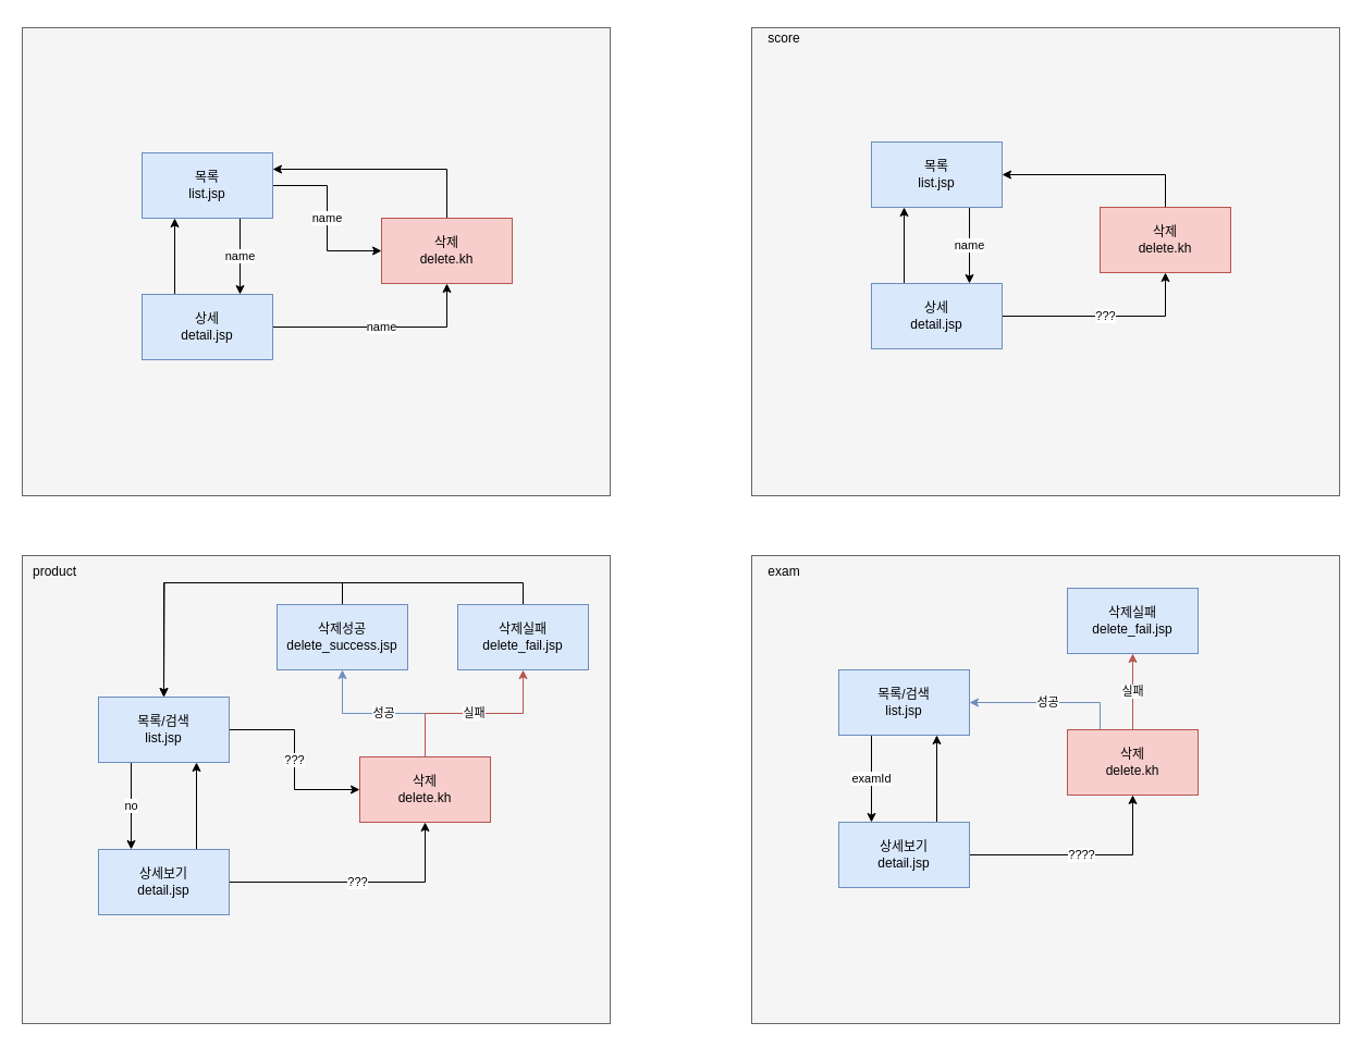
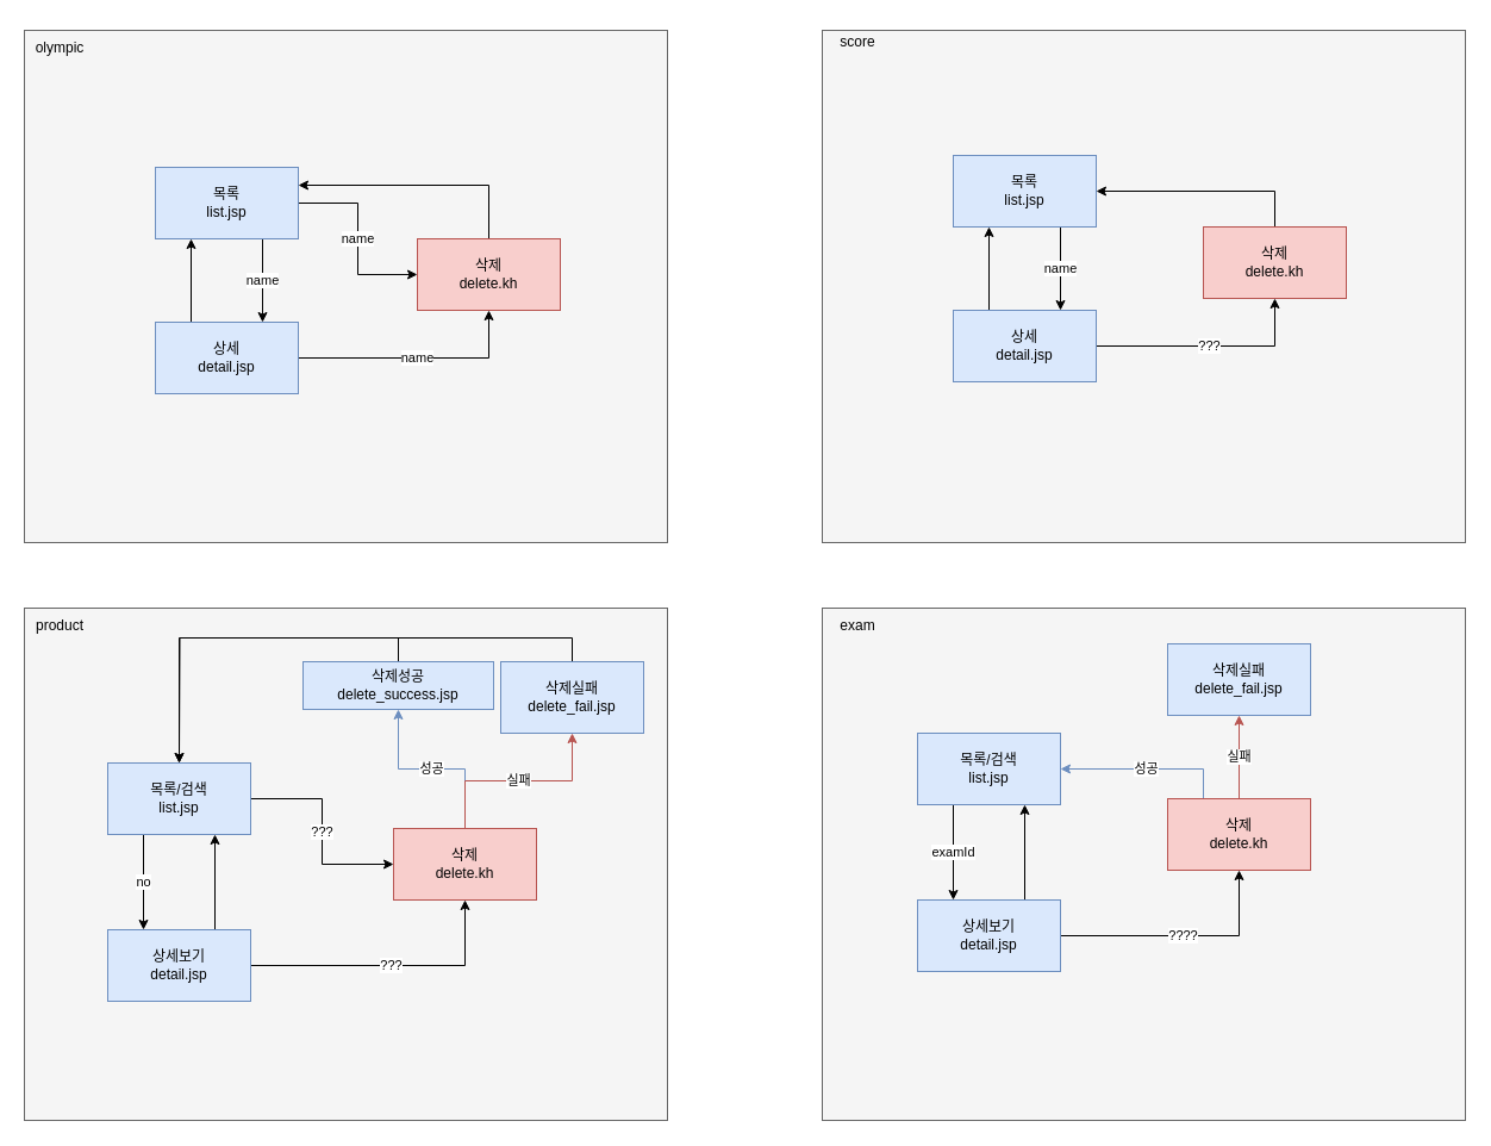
+ <mxCell id="9" value="olympic" style="text;html=1;strokeColor=none;fillColor=none;align=center;verticalAlign=middle;whiteSpace=wrap;rounded=0;" parent="1" vertex="1"><mxGeometry x="20" y="25" width="60" height="30" as="geometry" /></mxCell>
- <mxCell id="40" value="삭제성공&lt;br&gt;delete_success.jsp" style="rounded=0;whiteSpace=wrap;html=1;fillColor=#dae8fc;strokeColor=#6c8ebf;" parent="1" vertex="1"><mxGeometry x="254" y="555" width="120" height="60" as="geometry" /></mxCell>
+ <mxCell id="40" value="삭제성공&lt;br&gt;delete_success.jsp" style="rounded=0;whiteSpace=wrap;html=1;fillColor=#dae8fc;strokeColor=#6c8ebf;" parent="1" vertex="1"><mxGeometry x="254" y="555" width="160" height="40" as="geometry" /></mxCell>
